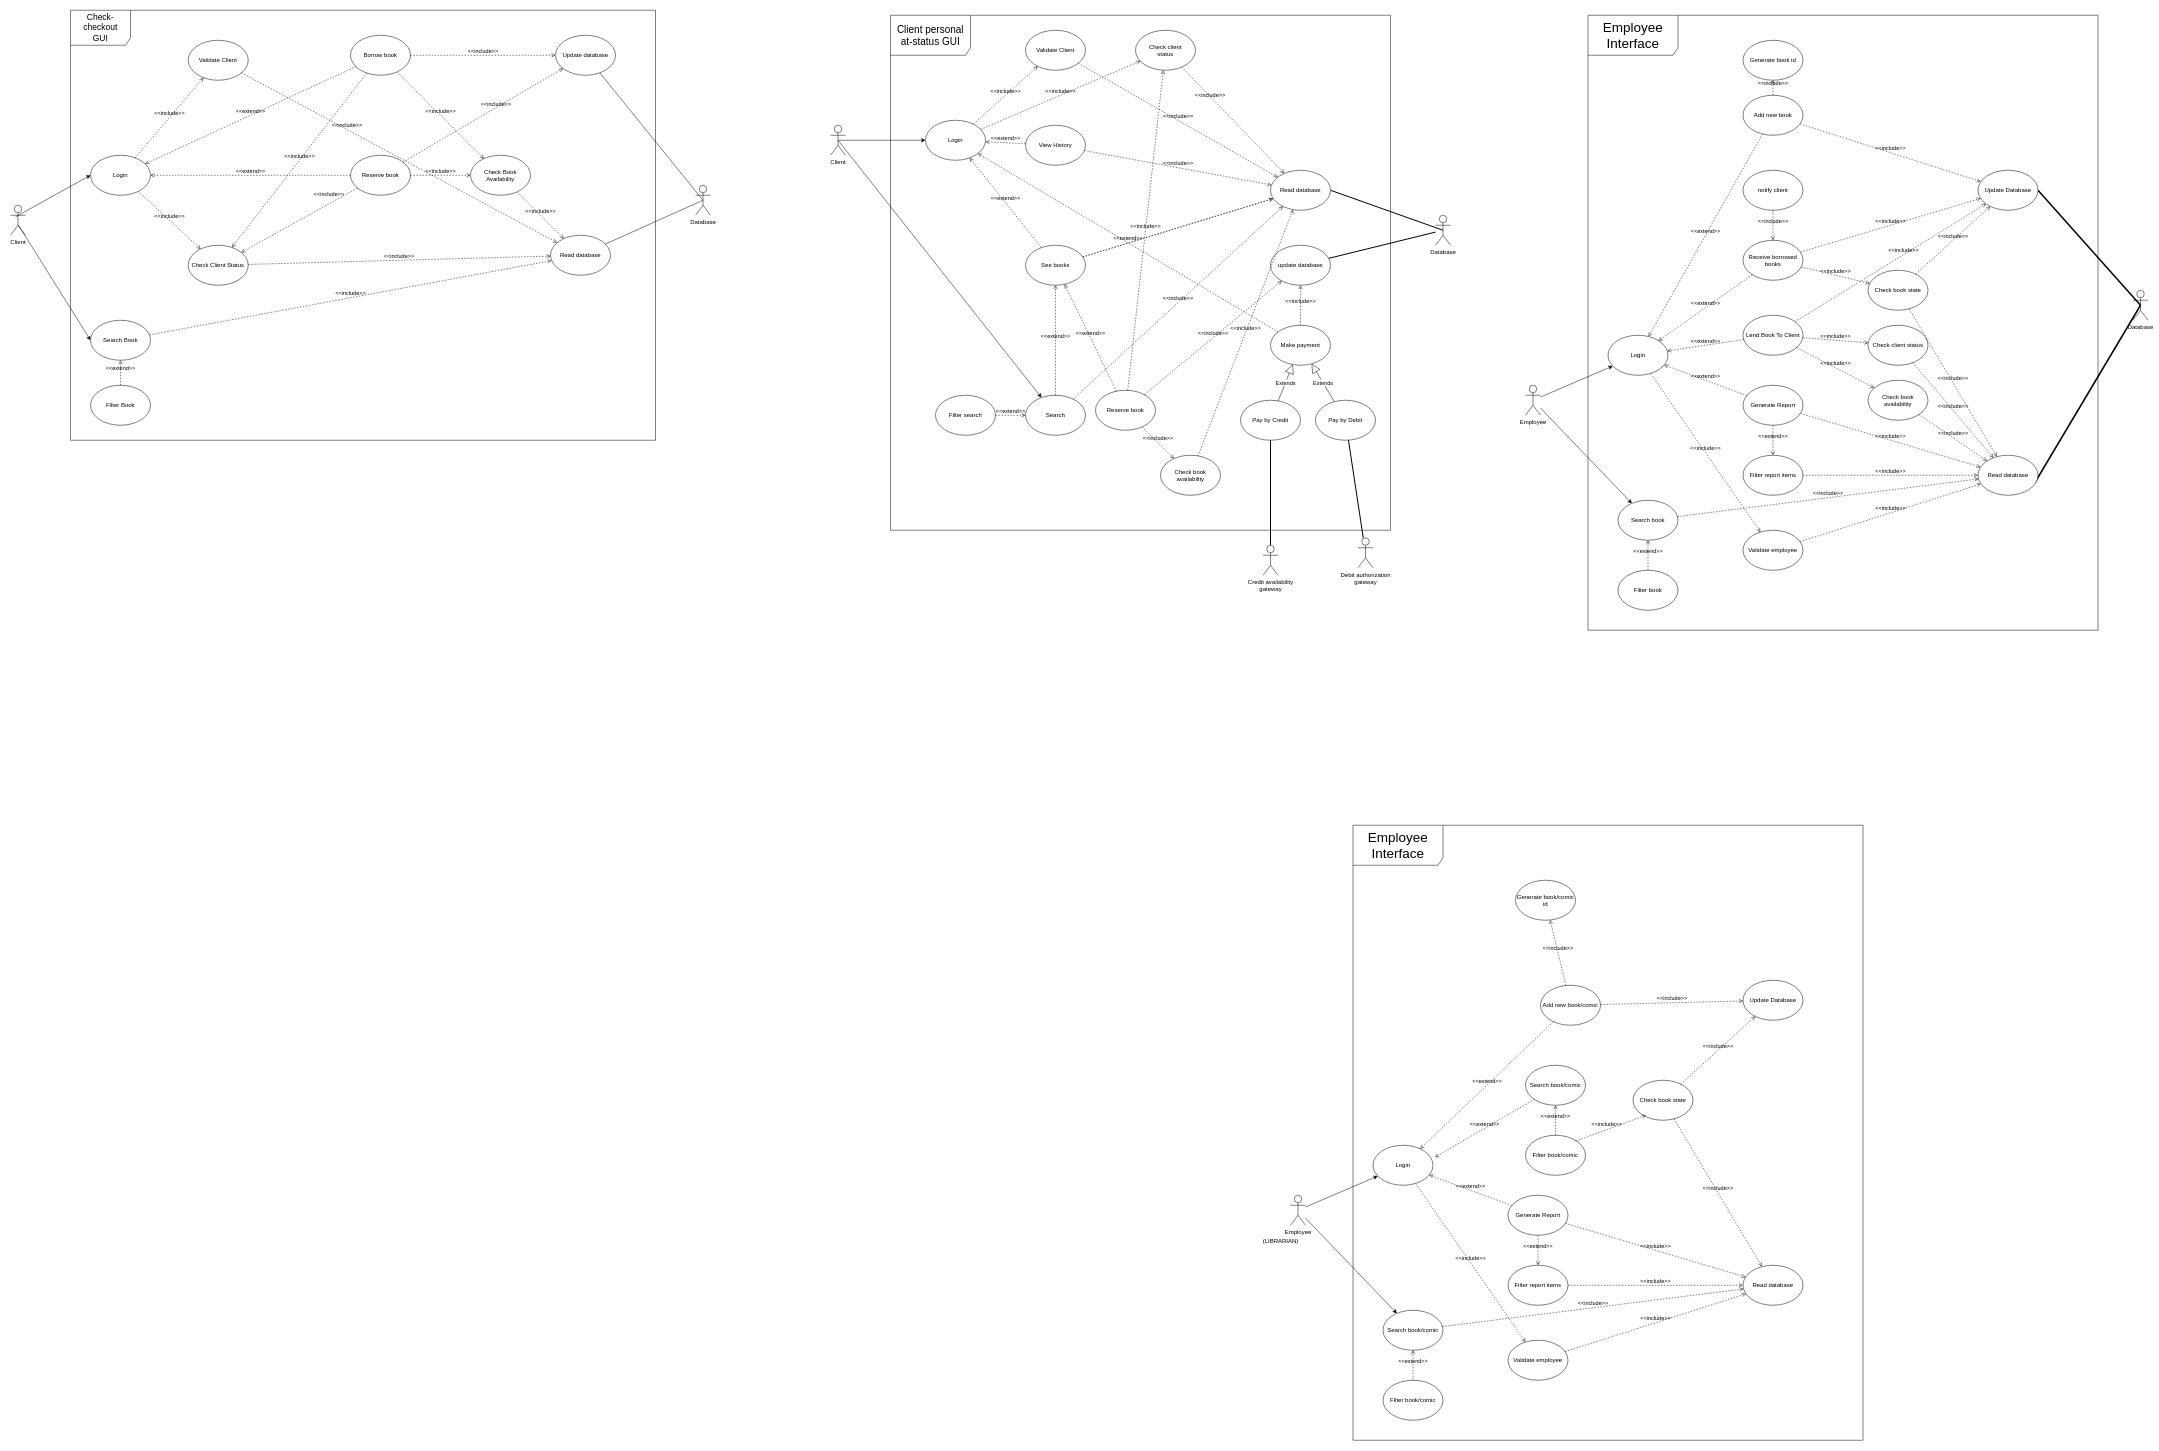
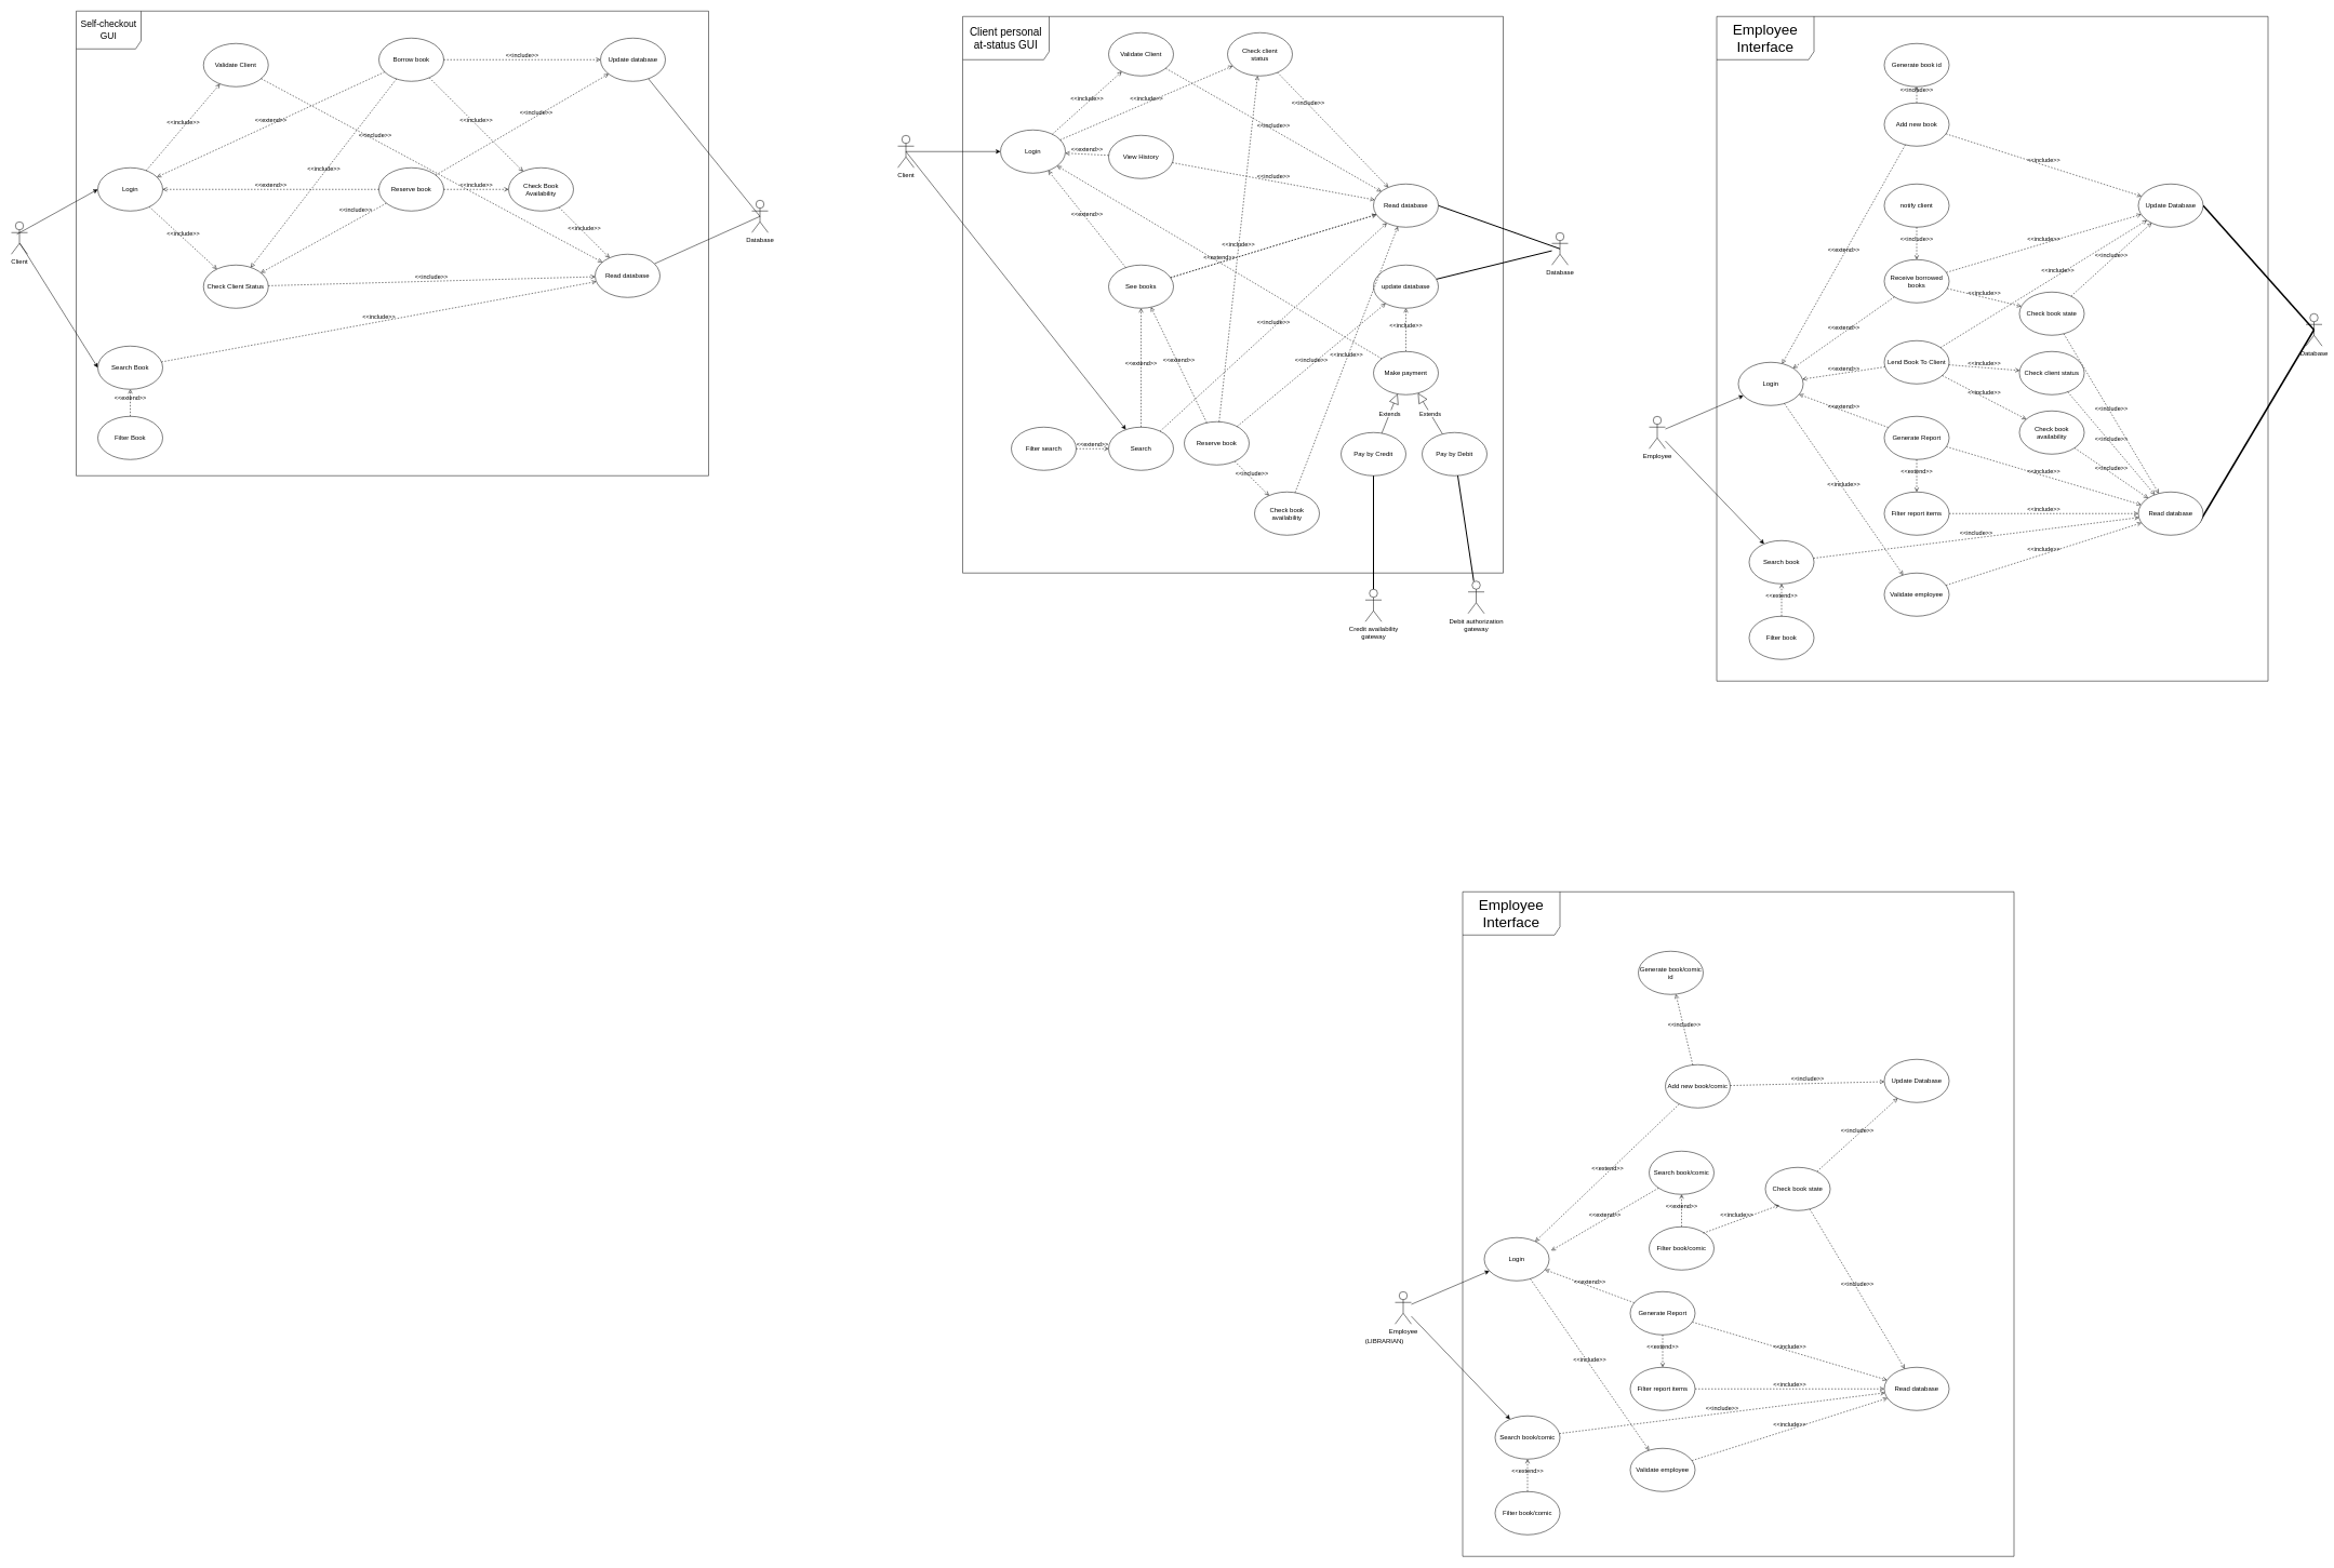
- <mxCell id="129" value="&lt;font style=&quot;font-size: 17px;&quot;&gt;Check-checkout&lt;br&gt;GUI&lt;br&gt;&lt;/font&gt;" style="shape=umlFrame;whiteSpace=wrap;html=1;pointerEvents=0;width=120;height=70;" parent="1" vertex="1"><mxGeometry x="140" y="20" width="1170" height="860" as="geometry" /></mxCell>
+ <mxCell id="129" value="&lt;font style=&quot;font-size: 17px;&quot;&gt;Self-checkout&lt;br&gt;GUI&lt;br&gt;&lt;/font&gt;" style="shape=umlFrame;whiteSpace=wrap;html=1;pointerEvents=0;width=120;height=70;" parent="1" vertex="1"><mxGeometry x="140" y="20" width="1170" height="860" as="geometry" /></mxCell>
